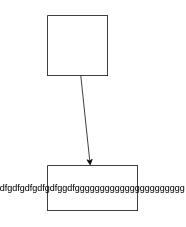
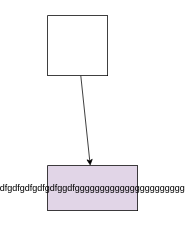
- <mxCell id="2" value="dfgdfgdfgdfgdfggdfgggggggggggggggggggggg" style="rounded=0;whiteSpace=wrap;html=1;" vertex="1" parent="1"><mxGeometry x="20" y="220" width="120" height="60" as="geometry" /></mxCell>
+ <mxCell id="2" value="dfgdfgdfgdfgdfggdfgggggggggggggggggggggg" style="rounded=0;whiteSpace=wrap;html=1;fillColor=#e1d5e7;" vertex="1" parent="1"><mxGeometry x="20" y="220" width="120" height="60" as="geometry" /></mxCell>
